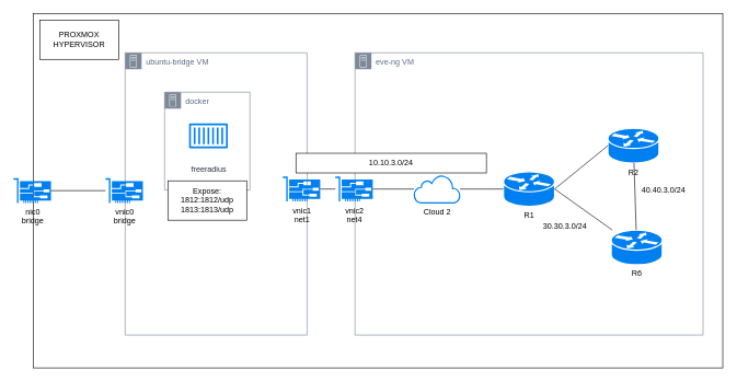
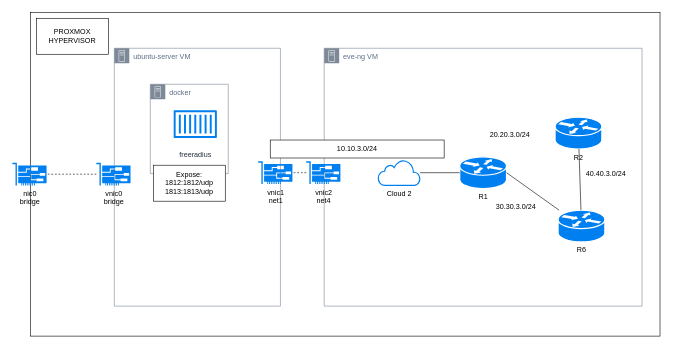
- <mxCell id="13" value="ubuntu-bridge VM" style="points=[[0,0],[0.25,0],[0.5,0],[0.75,0],[1,0],[1,0.25],[1,0.5],[1,0.75],[1,1],[0.75,1],[0.5,1],[0.25,1],[0,1],[0,0.75],[0,0.5],[0,0.25]];outlineConnect=0;gradientColor=none;html=1;whiteSpace=wrap;fontSize=12;fontStyle=0;container=1;pointerEvents=0;collapsible=0;recursiveResize=0;shape=mxgraph.aws4.group;grIcon=mxgraph.aws4.group_on_premise;strokeColor=#7D8998;fillColor=none;verticalAlign=top;align=left;spacingLeft=30;fontColor=#5A6C86;dashed=0;" vertex="1" parent="2"><mxGeometry x="170" y="60" width="277" height="430" as="geometry" /></mxCell>
+ <mxCell id="13" value="ubuntu-server VM" style="points=[[0,0],[0.25,0],[0.5,0],[0.75,0],[1,0],[1,0.25],[1,0.5],[1,0.75],[1,1],[0.75,1],[0.5,1],[0.25,1],[0,1],[0,0.75],[0,0.5],[0,0.25]];outlineConnect=0;gradientColor=none;html=1;whiteSpace=wrap;fontSize=12;fontStyle=0;container=1;pointerEvents=0;collapsible=0;recursiveResize=0;shape=mxgraph.aws4.group;grIcon=mxgraph.aws4.group_on_premise;strokeColor=#7D8998;fillColor=none;verticalAlign=top;align=left;spacingLeft=30;fontColor=#5A6C86;dashed=0;" vertex="1" parent="2"><mxGeometry x="170" y="60" width="277" height="430" as="geometry" /></mxCell>
- <mxCell id="27" value="freeradius" style="sketch=0;outlineConnect=0;fontColor=#232F3E;gradientColor=none;strokeColor=#0080F0;fillColor=#ffffff;dashed=0;verticalLabelPosition=bottom;verticalAlign=top;align=center;html=1;fontSize=12;fontStyle=0;aspect=fixed;shape=mxgraph.aws4.resourceIcon;resIcon=mxgraph.aws4.container_1;" vertex="1" parent="2"><mxGeometry x="260" y="149.75" width="73.5" height="73.5" as="geometry" /></mxCell>
+ <mxCell id="27" value="freeradius" style="sketch=0;outlineConnect=0;fontColor=#232F3E;gradientColor=none;strokeColor=#0080F0;fillColor=#ffffff;dashed=0;verticalLabelPosition=bottom;verticalAlign=top;align=center;html=1;fontSize=12;fontStyle=0;aspect=fixed;shape=mxgraph.aws4.resourceIcon;resIcon=mxgraph.aws4.container_1;" vertex="1" parent="2"><mxGeometry x="260" y="149.75" width="90" height="73.5" as="geometry" /></mxCell>
+ <mxCell id="24" value="20.20.3.0/24" style="text;html=1;align=center;verticalAlign=middle;whiteSpace=wrap;rounded=0;" vertex="1" parent="2"><mxGeometry x="800" y="190" width="60" height="30" as="geometry" /></mxCell>
- <mxCell id="18" value="" style="endArrow=none;html=1;rounded=0;entryX=0;entryY=0.5;entryDx=0;entryDy=0;entryPerimeter=0;exitX=1;exitY=0.5;exitDx=0;exitDy=0;exitPerimeter=0;" edge="1" parent="2" source="6" target="10"><mxGeometry width="50" height="50" relative="1" as="geometry"><mxPoint x="680" y="370" as="sourcePoint" /><mxPoint x="730" y="320" as="targetPoint" /></mxGeometry></mxCell>
- <mxCell id="21" value="" style="endArrow=none;html=1;rounded=0;" edge="1" parent="2" source="8" target="15"><mxGeometry width="50" height="50" relative="1" as="geometry"><mxPoint x="570" y="220" as="sourcePoint" /><mxPoint x="620" y="170" as="targetPoint" /></mxGeometry></mxCell>
+ <mxCell id="21" value="" style="endArrow=none;html=1;rounded=0;dashed=1;" edge="1" parent="2" source="8" target="15"><mxGeometry width="50" height="50" relative="1" as="geometry"><mxPoint x="570" y="220" as="sourcePoint" /><mxPoint x="620" y="170" as="targetPoint" /></mxGeometry></mxCell>
- <mxCell id="9" value="" style="endArrow=none;html=1;rounded=0;" edge="1" parent="4" source="5" target="8"><mxGeometry width="50" height="50" relative="1" as="geometry"><mxPoint x="50" y="160" as="sourcePoint" /><mxPoint x="100" y="110" as="targetPoint" /></mxGeometry></mxCell>
- <mxCell id="22" value="" style="endArrow=none;html=1;rounded=0;" edge="1" parent="2" source="19" target="20"><mxGeometry width="50" height="50" relative="1" as="geometry"><mxPoint x="570" y="220" as="sourcePoint" /><mxPoint x="620" y="170" as="targetPoint" /></mxGeometry></mxCell>
+ <mxCell id="22" value="" style="endArrow=none;html=1;rounded=0;dashed=1;" edge="1" parent="2" source="19" target="20"><mxGeometry width="50" height="50" relative="1" as="geometry"><mxPoint x="570" y="220" as="sourcePoint" /><mxPoint x="620" y="170" as="targetPoint" /></mxGeometry></mxCell>
